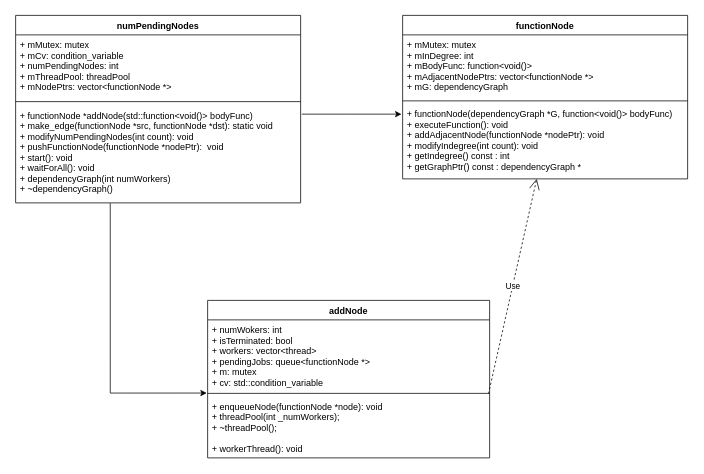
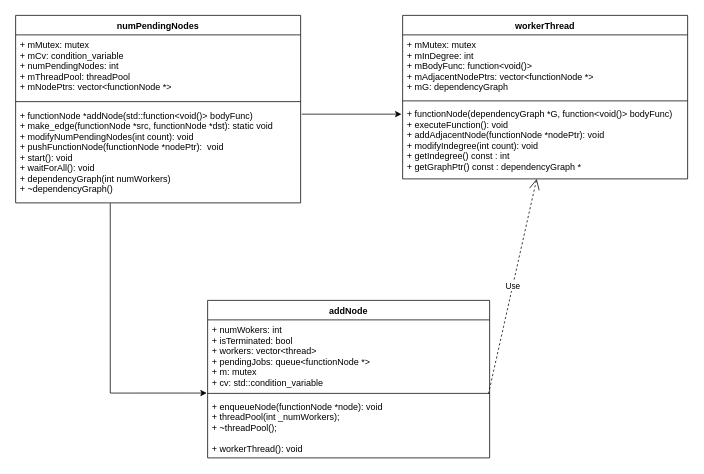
- <mxCell id="2" value="functionNode" style="swimlane;fontStyle=1;align=center;verticalAlign=top;childLayout=stackLayout;horizontal=1;startSize=26;horizontalStack=0;resizeParent=1;resizeParentMax=0;resizeLast=0;collapsible=1;marginBottom=0;" vertex="1" parent="1"><mxGeometry x="536" y="20" width="380" height="218" as="geometry" /></mxCell>
+ <mxCell id="2" value="workerThread" style="swimlane;fontStyle=1;align=center;verticalAlign=top;childLayout=stackLayout;horizontal=1;startSize=26;horizontalStack=0;resizeParent=1;resizeParentMax=0;resizeLast=0;collapsible=1;marginBottom=0;" vertex="1" parent="1"><mxGeometry x="536" y="20" width="380" height="218" as="geometry" /></mxCell>
